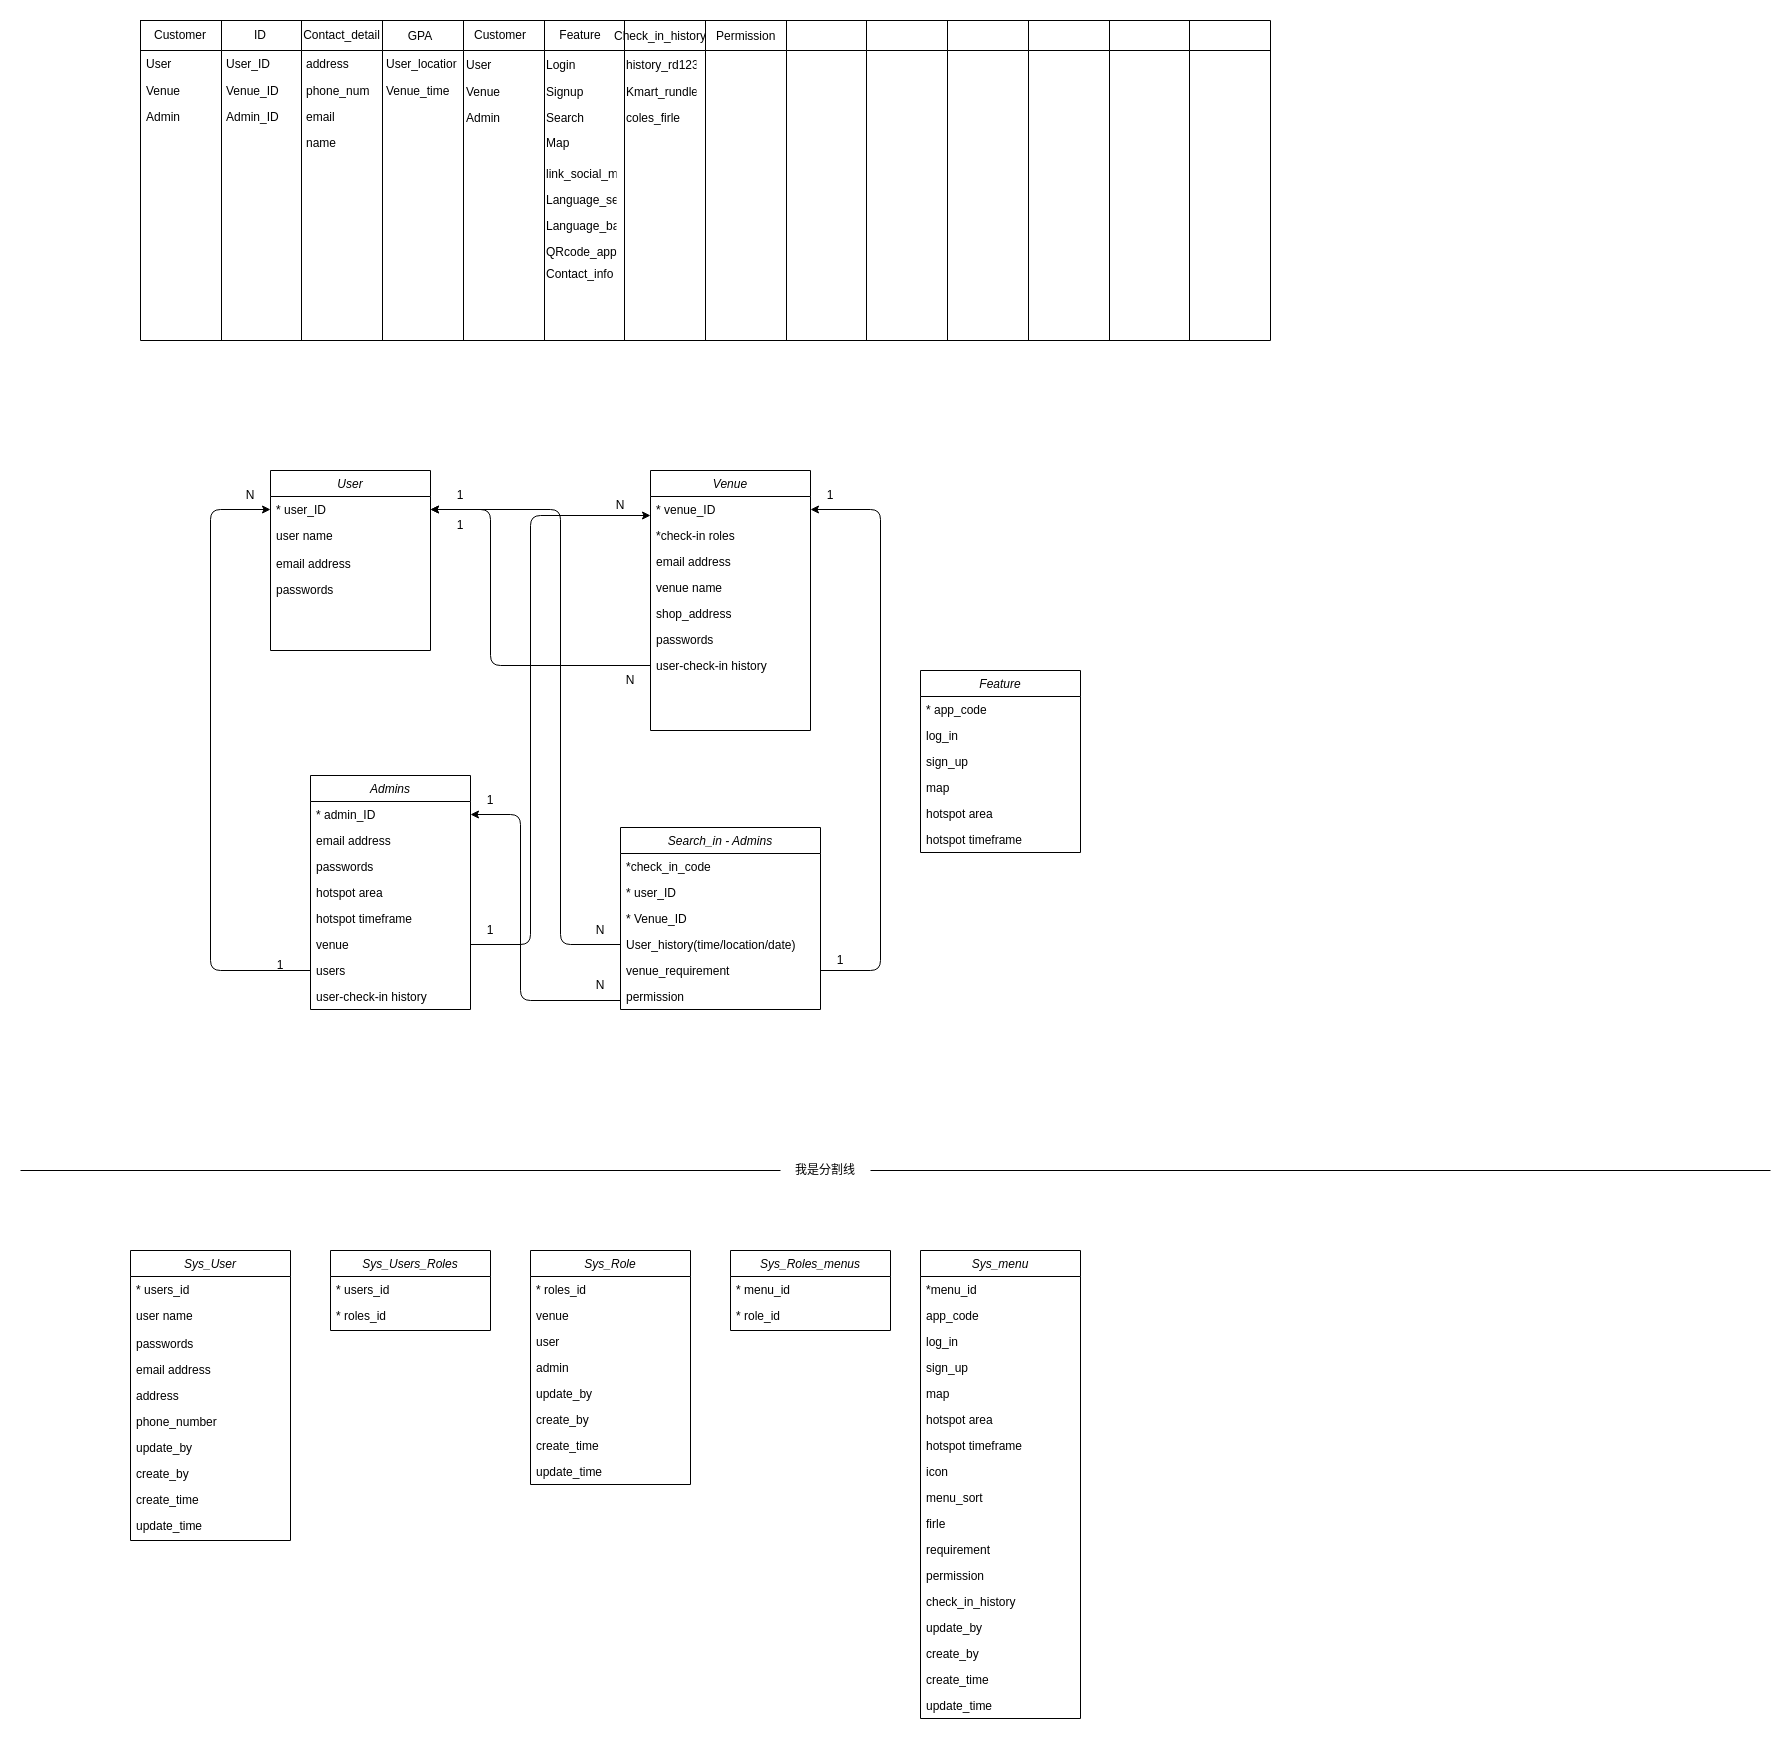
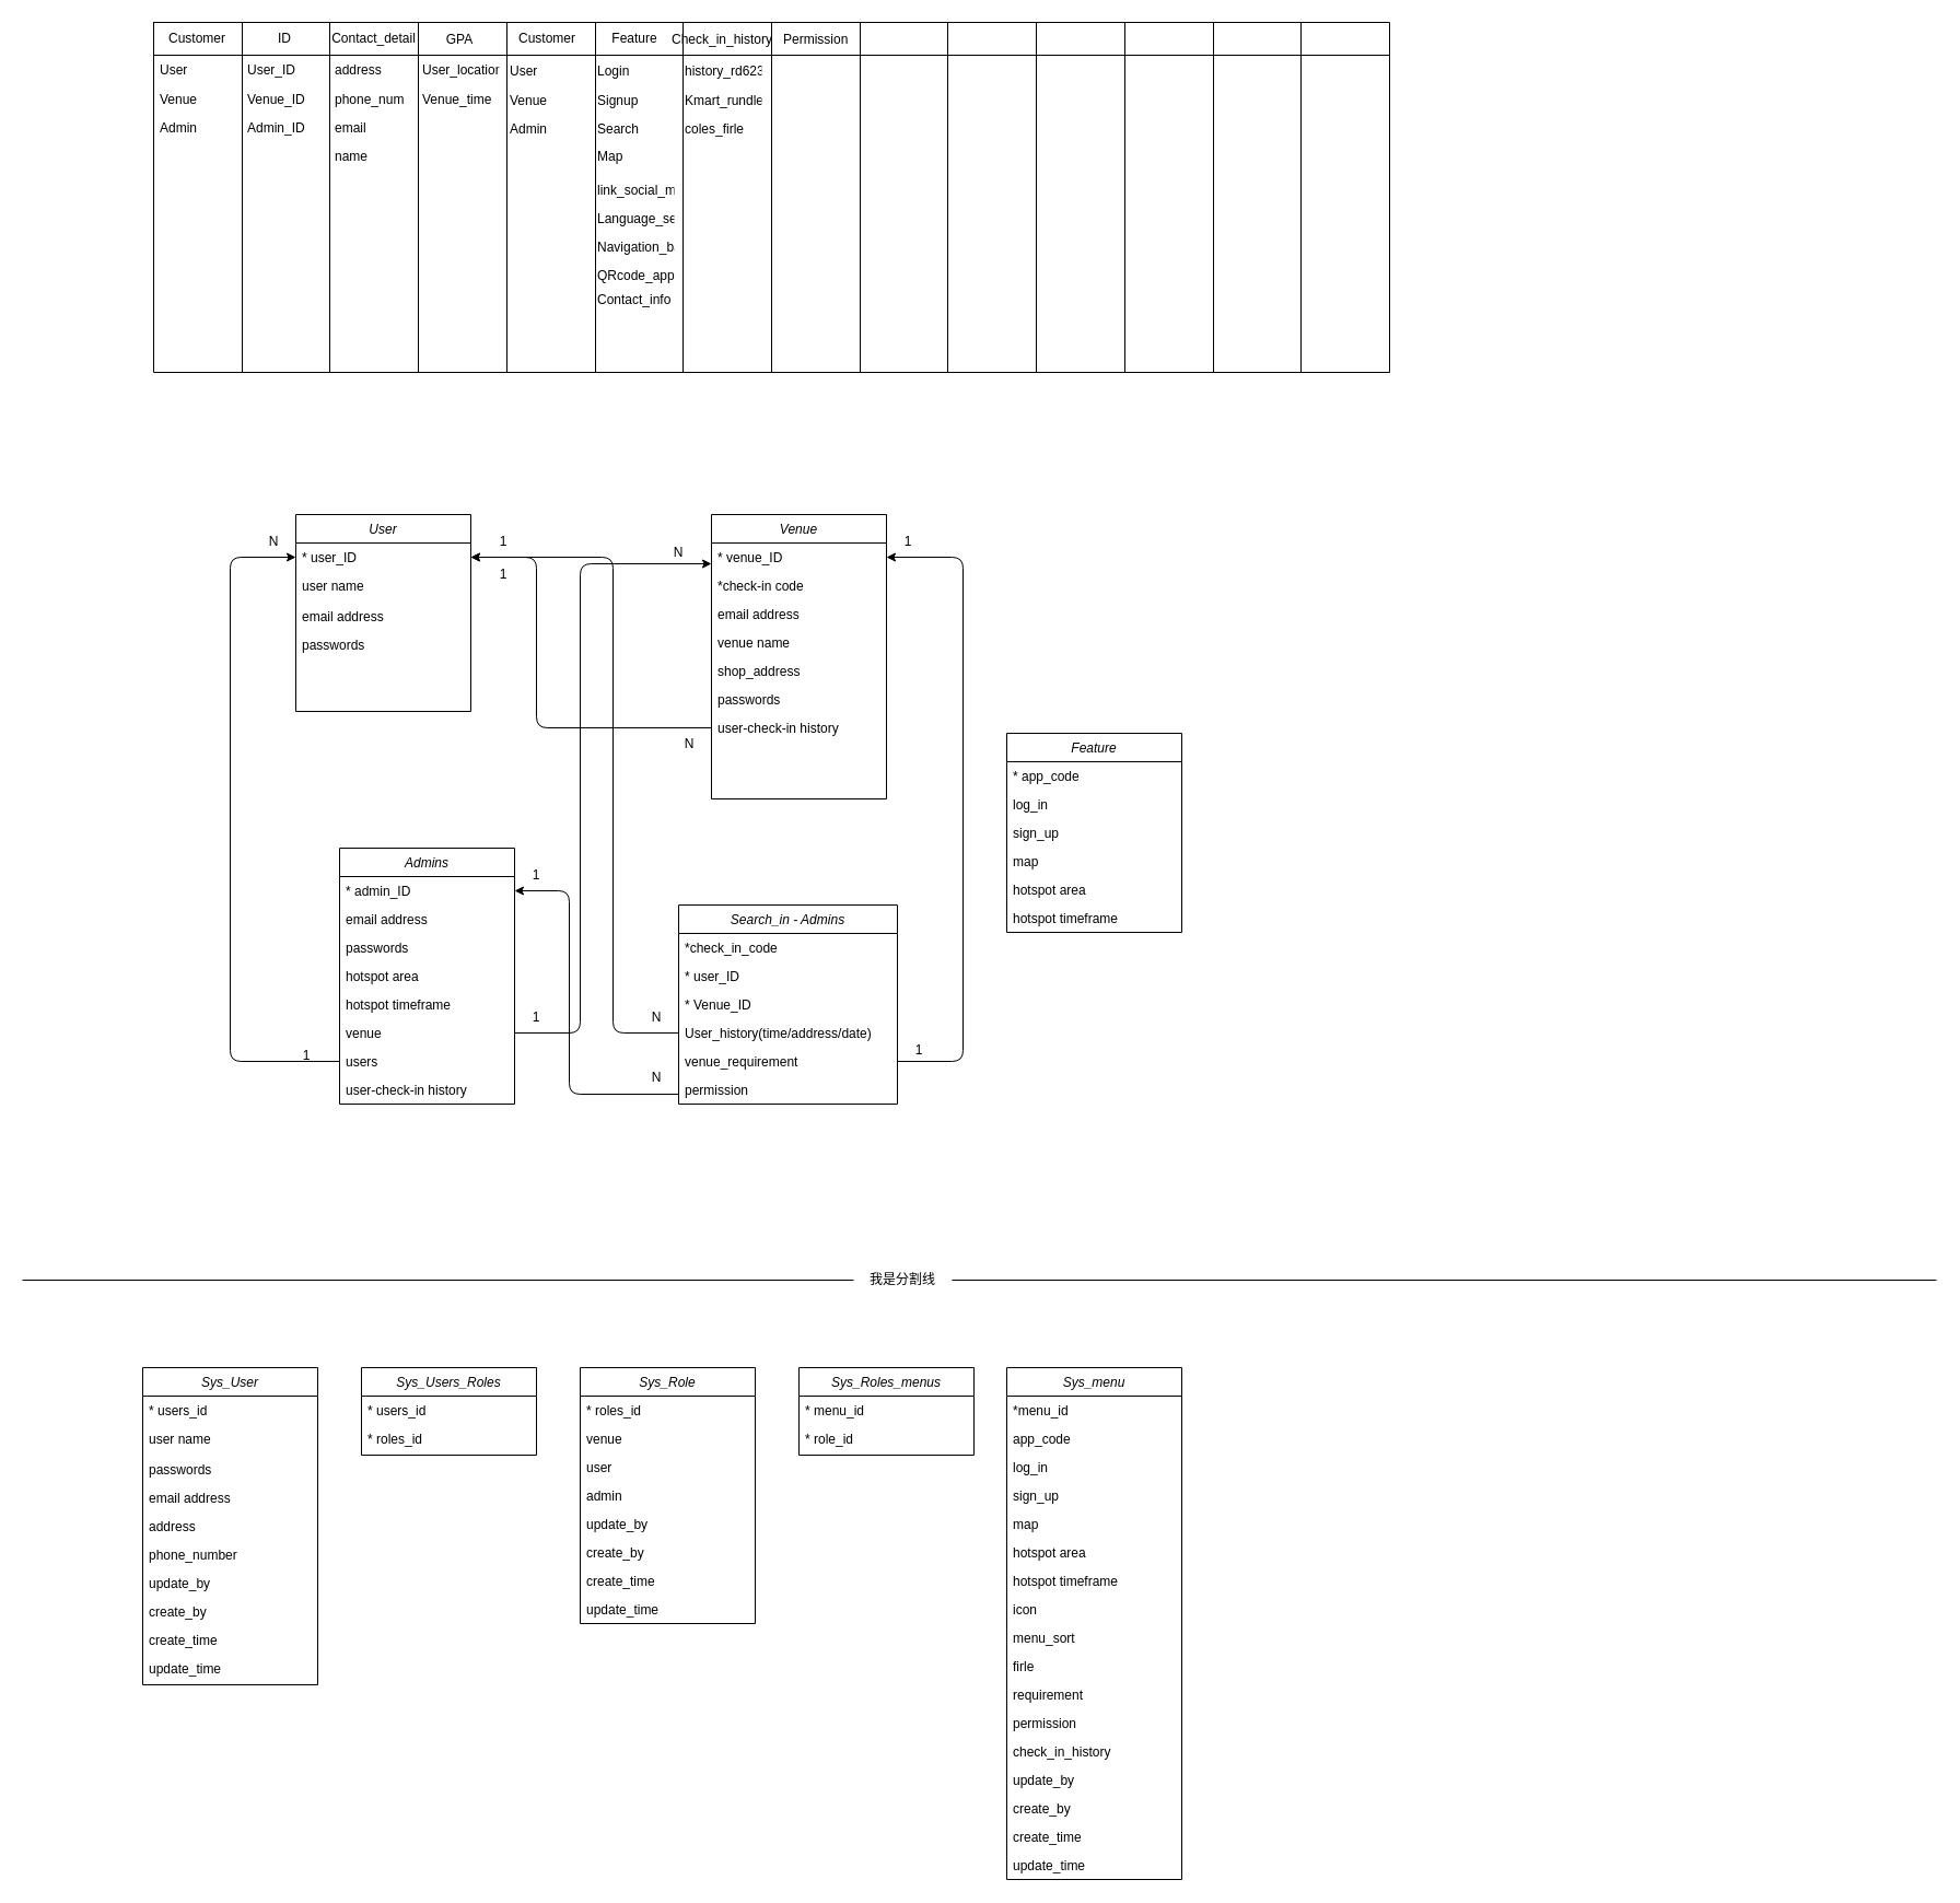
- <mxCell id="101" value="history_rd123" style="text;align=left;verticalAlign=top;spacingLeft=4;spacingRight=4;overflow=hidden;rotatable=0;points=[[0,0.5],[1,0.5]];portConstraint=eastwest;" vertex="1" parent="1"><mxGeometry x="620" y="51" width="80" height="26" as="geometry" /></mxCell>
+ <mxCell id="101" value="history_rd623" style="text;align=left;verticalAlign=top;spacingLeft=4;spacingRight=4;overflow=hidden;rotatable=0;points=[[0,0.5],[1,0.5]];portConstraint=eastwest;" vertex="1" parent="1"><mxGeometry x="620" y="51" width="80" height="26" as="geometry" /></mxCell>
- <mxCell id="97" value="Language_bar" style="text;align=left;verticalAlign=top;spacingLeft=4;spacingRight=4;overflow=hidden;rotatable=0;points=[[0,0.5],[1,0.5]];portConstraint=eastwest;" vertex="1" parent="1"><mxGeometry x="540" y="212" width="80" height="26" as="geometry" /></mxCell>
+ <mxCell id="97" value="Navigation_bar" style="text;align=left;verticalAlign=top;spacingLeft=4;spacingRight=4;overflow=hidden;rotatable=0;points=[[0,0.5],[1,0.5]];portConstraint=eastwest;" vertex="1" parent="1"><mxGeometry x="540" y="212" width="80" height="26" as="geometry" /></mxCell>
- <mxCell id="9" value="*check-in roles" style="text;align=left;verticalAlign=top;spacingLeft=4;spacingRight=4;overflow=hidden;rotatable=0;points=[[0,0.5],[1,0.5]];portConstraint=eastwest;rounded=0;shadow=0;html=0;" parent="7" vertex="1"><mxGeometry y="52" width="160" height="26" as="geometry" /></mxCell>
+ <mxCell id="9" value="*check-in code" style="text;align=left;verticalAlign=top;spacingLeft=4;spacingRight=4;overflow=hidden;rotatable=0;points=[[0,0.5],[1,0.5]];portConstraint=eastwest;rounded=0;shadow=0;html=0;" parent="7" vertex="1"><mxGeometry y="52" width="160" height="26" as="geometry" /></mxCell>
- <mxCell id="109" value="User_history(time/location/date)" style="text;align=left;verticalAlign=top;spacingLeft=4;spacingRight=4;overflow=hidden;rotatable=0;points=[[0,0.5],[1,0.5]];portConstraint=eastwest;rounded=0;shadow=0;html=0;" vertex="1" parent="105"><mxGeometry y="104" width="200" height="26" as="geometry" /></mxCell>
+ <mxCell id="109" value="User_history(time/address/date)" style="text;align=left;verticalAlign=top;spacingLeft=4;spacingRight=4;overflow=hidden;rotatable=0;points=[[0,0.5],[1,0.5]];portConstraint=eastwest;rounded=0;shadow=0;html=0;" vertex="1" parent="105"><mxGeometry y="104" width="200" height="26" as="geometry" /></mxCell>
